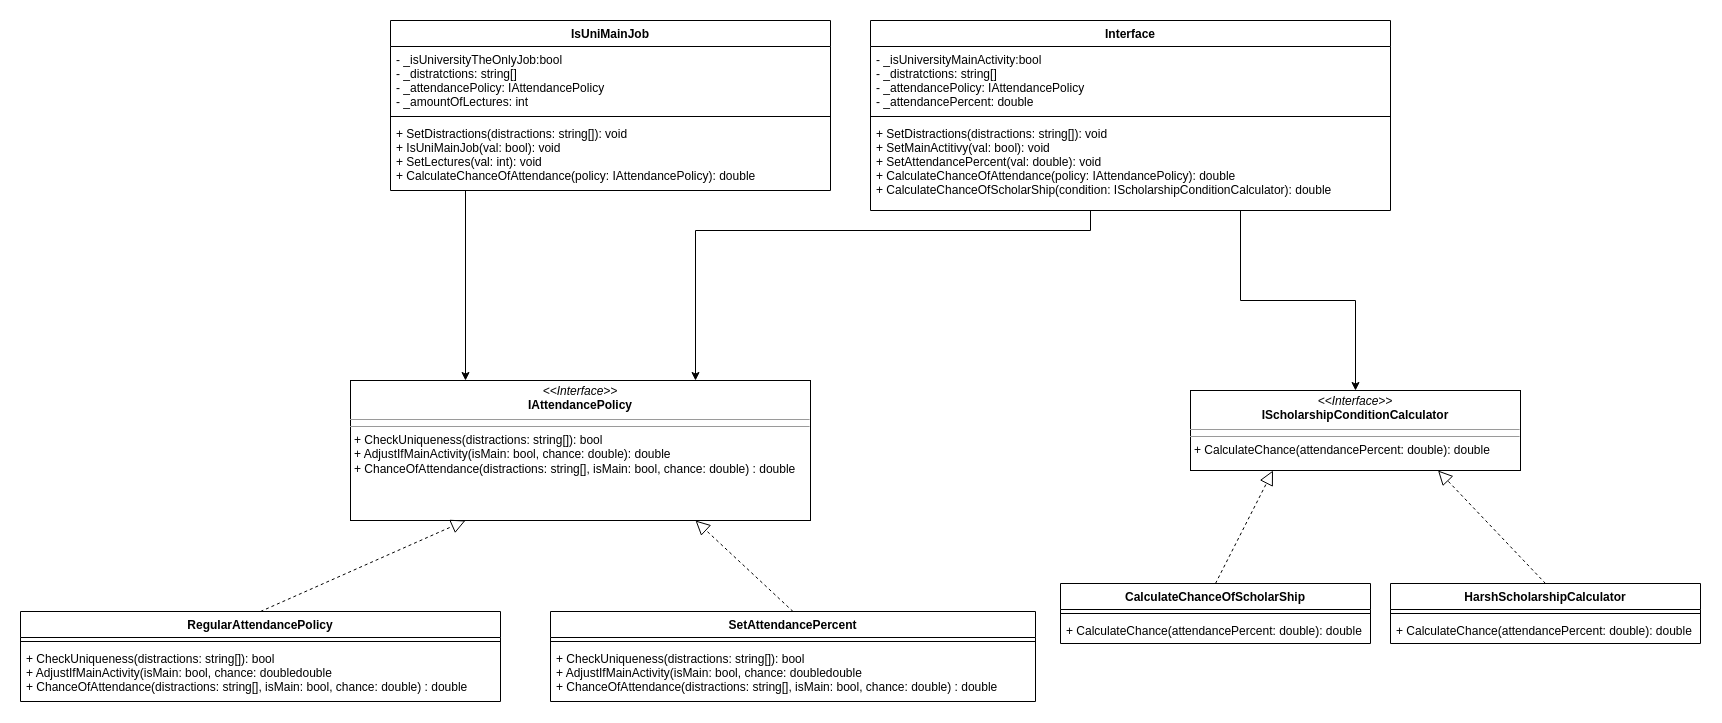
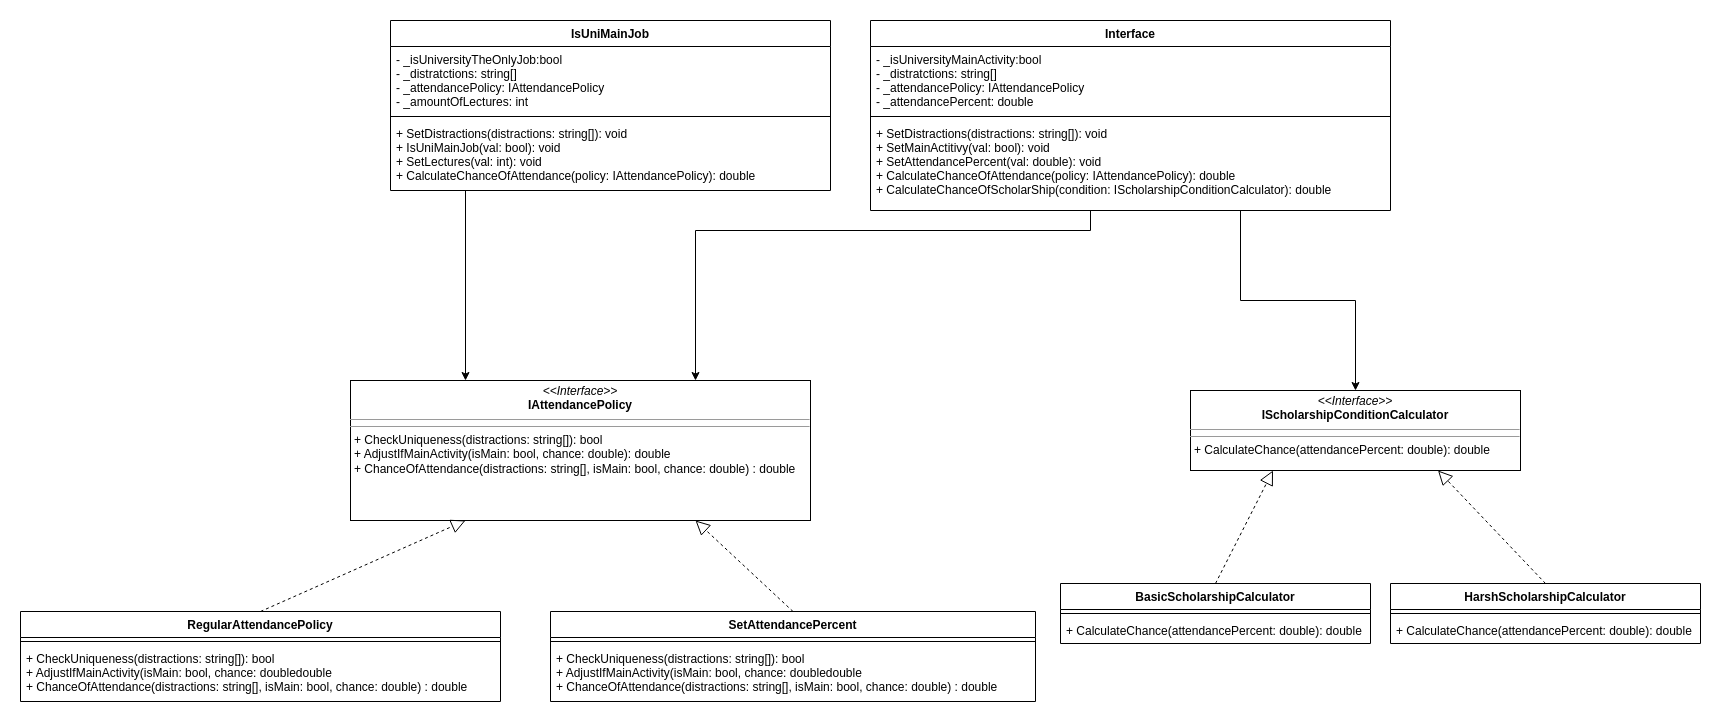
- <mxCell id="23" value="CalculateChanceOfScholarShip" style="swimlane;fontStyle=1;align=center;verticalAlign=top;childLayout=stackLayout;horizontal=1;startSize=26;horizontalStack=0;resizeParent=1;resizeParentMax=0;resizeLast=0;collapsible=1;marginBottom=0;" vertex="1" parent="1"><mxGeometry x="1060" y="583" width="310" height="60" as="geometry" /></mxCell>
+ <mxCell id="23" value="BasicScholarshipCalculator" style="swimlane;fontStyle=1;align=center;verticalAlign=top;childLayout=stackLayout;horizontal=1;startSize=26;horizontalStack=0;resizeParent=1;resizeParentMax=0;resizeLast=0;collapsible=1;marginBottom=0;" vertex="1" parent="1"><mxGeometry x="1060" y="583" width="310" height="60" as="geometry" /></mxCell>
